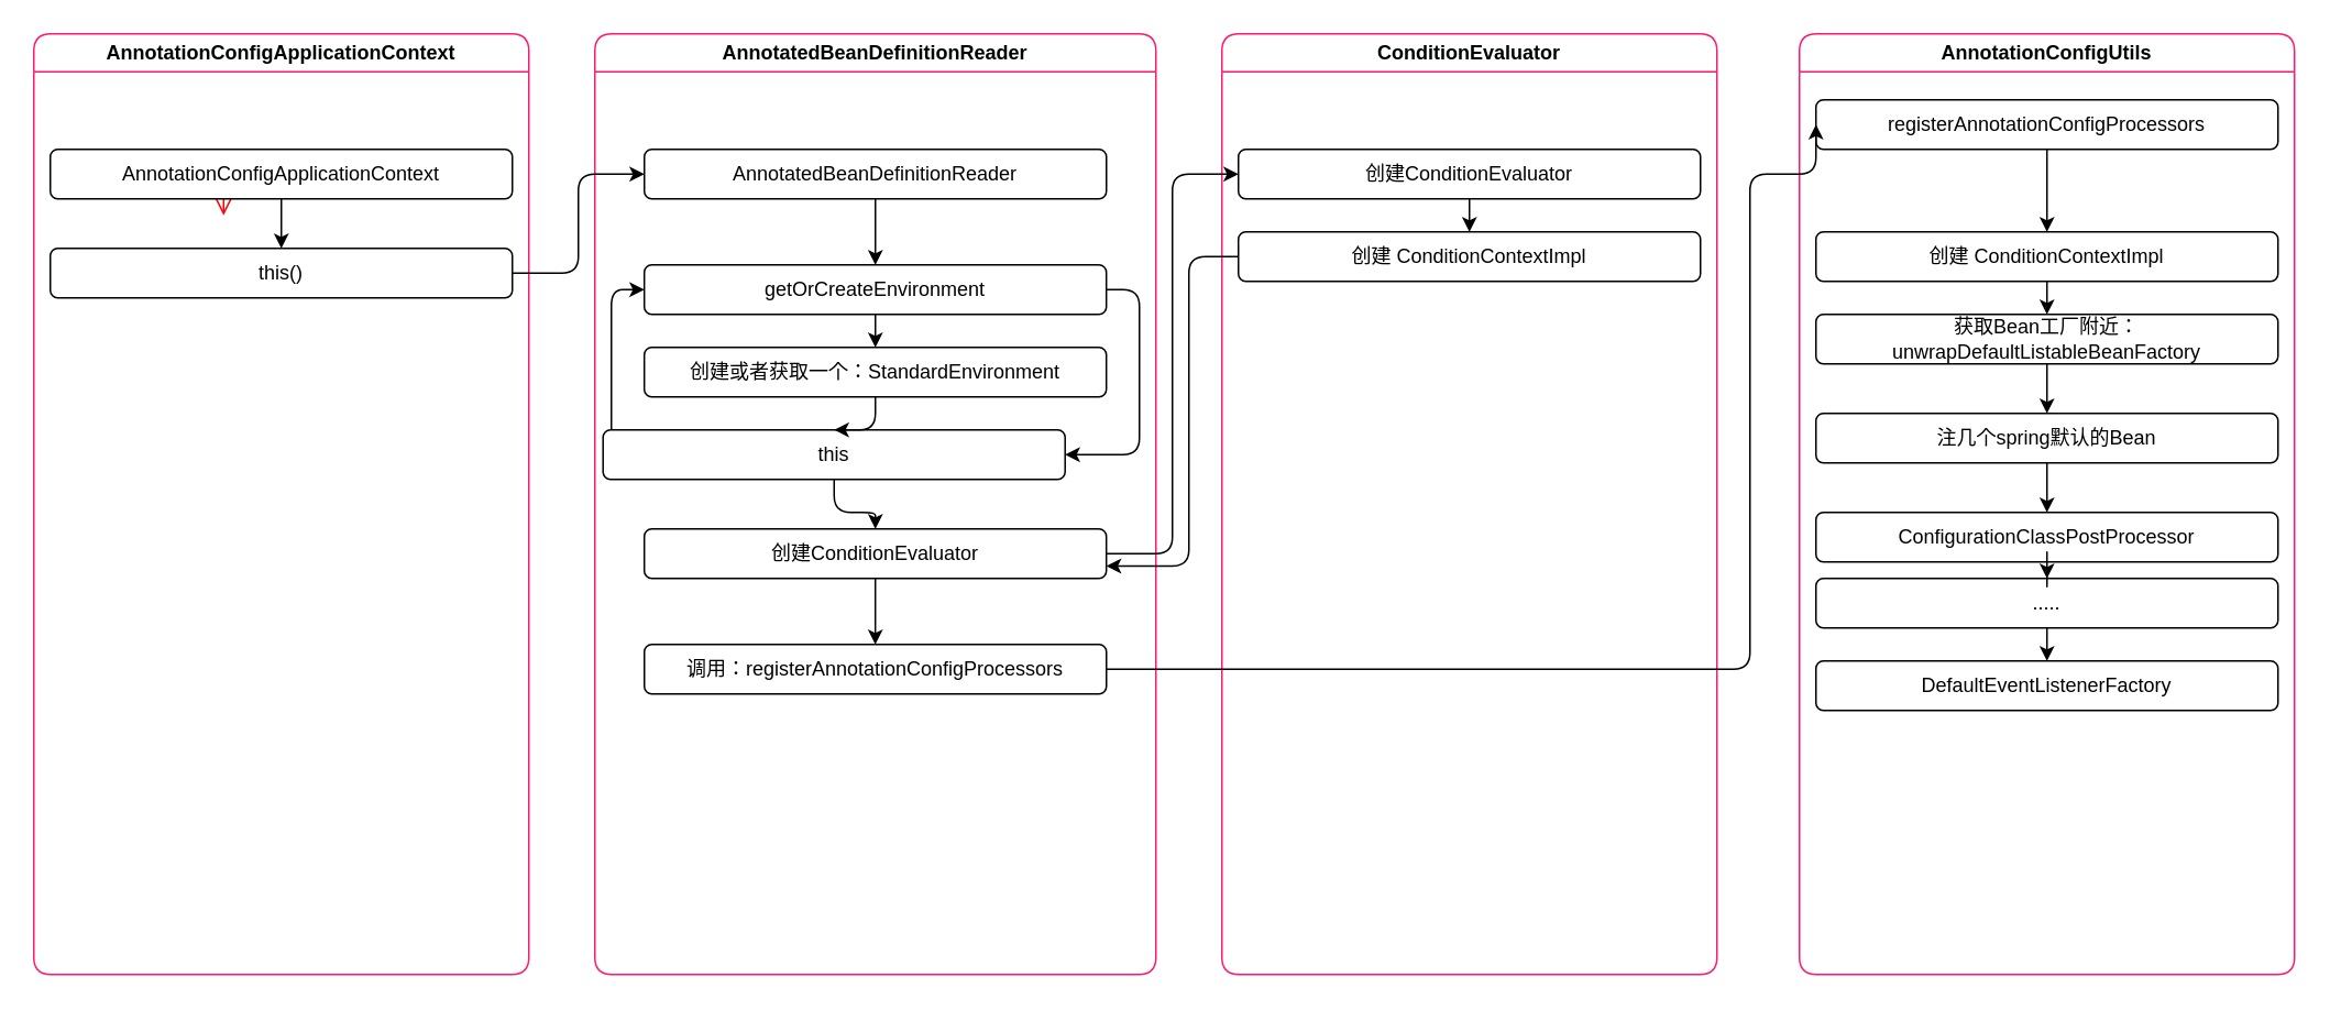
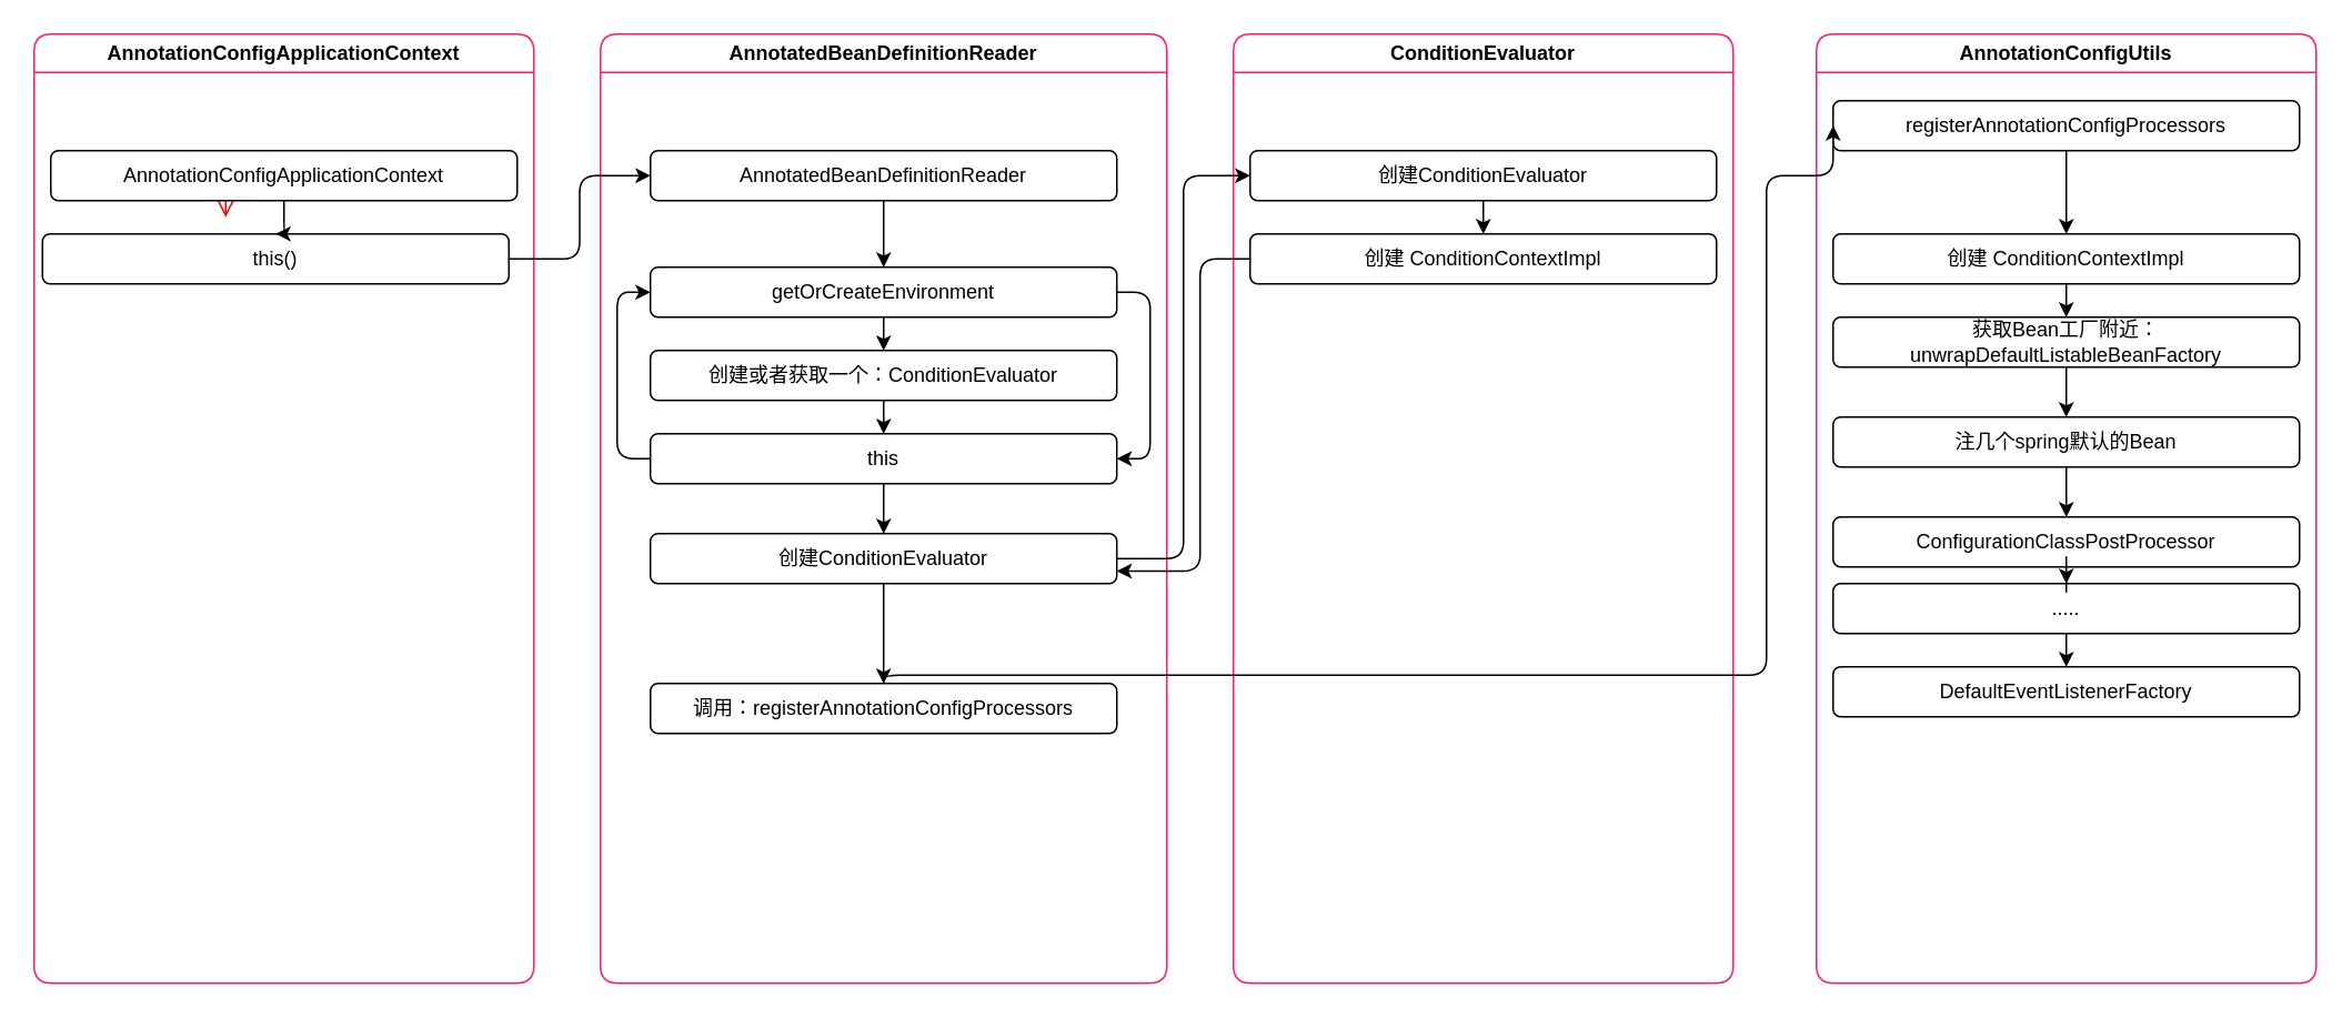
- <mxCell id="20" value="this()" style="whiteSpace=wrap;html=1;rounded=1;" vertex="1" parent="18"><mxGeometry x="10" y="130" width="280" height="30" as="geometry" /></mxCell>
+ <mxCell id="20" value="this()" style="whiteSpace=wrap;html=1;rounded=1;" vertex="1" parent="18"><mxGeometry x="5" y="120" width="280" height="30" as="geometry" /></mxCell>
- <mxCell id="10" value="创建或者获取一个：StandardEnvironment" style="whiteSpace=wrap;html=1;rounded=1;" vertex="1" parent="6"><mxGeometry x="29.97" y="190" width="280" height="30" as="geometry" /></mxCell>
+ <mxCell id="10" value="创建或者获取一个：ConditionEvaluator" style="whiteSpace=wrap;html=1;rounded=1;" vertex="1" parent="6"><mxGeometry x="29.97" y="190" width="280" height="30" as="geometry" /></mxCell>
- <mxCell id="12" value="this" style="whiteSpace=wrap;html=1;rounded=1;" vertex="1" parent="6"><mxGeometry x="4.97" y="240" width="280" height="30" as="geometry" /></mxCell>
+ <mxCell id="12" value="this" style="whiteSpace=wrap;html=1;rounded=1;" vertex="1" parent="6"><mxGeometry x="29.97" y="240" width="280" height="30" as="geometry" /></mxCell>
- <mxCell id="16" value="调用：registerAnnotationConfigProcessors" style="whiteSpace=wrap;html=1;rounded=1;" vertex="1" parent="6"><mxGeometry x="30" y="370" width="280" height="30" as="geometry" /></mxCell>
+ <mxCell id="16" value="调用：registerAnnotationConfigProcessors" style="whiteSpace=wrap;html=1;rounded=1;" vertex="1" parent="6"><mxGeometry x="30" y="390" width="280" height="30" as="geometry" /></mxCell>
